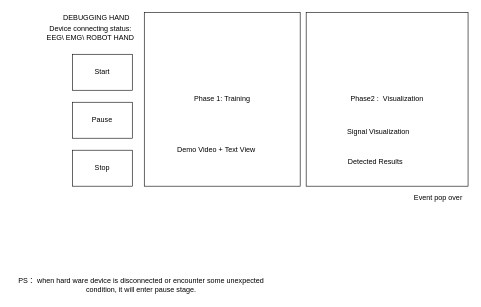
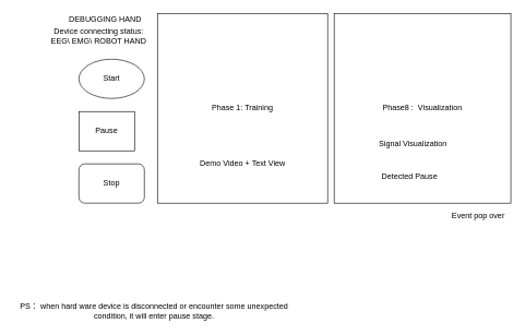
- <mxCell id="2" value="Start" style="rounded=0;whiteSpace=wrap;html=1;" vertex="1" parent="1"><mxGeometry x="120" y="90" width="100" height="60" as="geometry" /></mxCell>
+ <mxCell id="2" value="Start" style="ellipse;whiteSpace=wrap;html=1;" vertex="1" parent="1"><mxGeometry x="120" y="90" width="100" height="60" as="geometry" /></mxCell>
- <mxCell id="8" value="Phase2 :&amp;nbsp; Visualization" style="rounded=0;whiteSpace=wrap;html=1;" vertex="1" parent="1"><mxGeometry x="510" y="20" width="270" height="290" as="geometry" /></mxCell>
+ <mxCell id="8" value="Phase8 :&amp;nbsp; Visualization" style="rounded=0;whiteSpace=wrap;html=1;" vertex="1" parent="1"><mxGeometry x="510" y="20" width="270" height="290" as="geometry" /></mxCell>
- <mxCell id="3" value="Pause" style="rounded=0;whiteSpace=wrap;html=1;" vertex="1" parent="1"><mxGeometry x="120" y="170" width="100" height="60" as="geometry" /></mxCell>
+ <mxCell id="3" value="Pause" style="rounded=0;whiteSpace=wrap;html=1;" vertex="1" parent="1"><mxGeometry x="120" y="170" width="85" height="60" as="geometry" /></mxCell>
- <mxCell id="11" value="Demo Video + Text View" style="text;html=1;align=center;verticalAlign=middle;resizable=0;points=[];autosize=1;strokeColor=none;" vertex="1" parent="1"><mxGeometry x="285" y="240" width="150" height="20" as="geometry" /></mxCell>
+ <mxCell id="11" value="Demo Video + Text View" style="text;html=1;align=center;verticalAlign=middle;resizable=0;points=[];autosize=1;strokeColor=none;" vertex="1" parent="1"><mxGeometry x="295" y="240" width="150" height="20" as="geometry" /></mxCell>
- <mxCell id="13" value="Detected Results" style="text;html=1;align=center;verticalAlign=middle;resizable=0;points=[];autosize=1;strokeColor=none;" vertex="1" parent="1"><mxGeometry x="570" y="260" width="110" height="20" as="geometry" /></mxCell>
+ <mxCell id="13" value="Detected Pause" style="text;html=1;align=center;verticalAlign=middle;resizable=0;points=[];autosize=1;strokeColor=none;" vertex="1" parent="1"><mxGeometry x="570" y="260" width="110" height="20" as="geometry" /></mxCell>
- <mxCell id="4" value="Stop" style="rounded=0;whiteSpace=wrap;html=1;" vertex="1" parent="1"><mxGeometry x="120" y="250" width="100" height="60" as="geometry" /></mxCell>
+ <mxCell id="4" value="Stop" style="whiteSpace=wrap;html=1;rounded=1;" vertex="1" parent="1"><mxGeometry x="120" y="250" width="100" height="60" as="geometry" /></mxCell>
